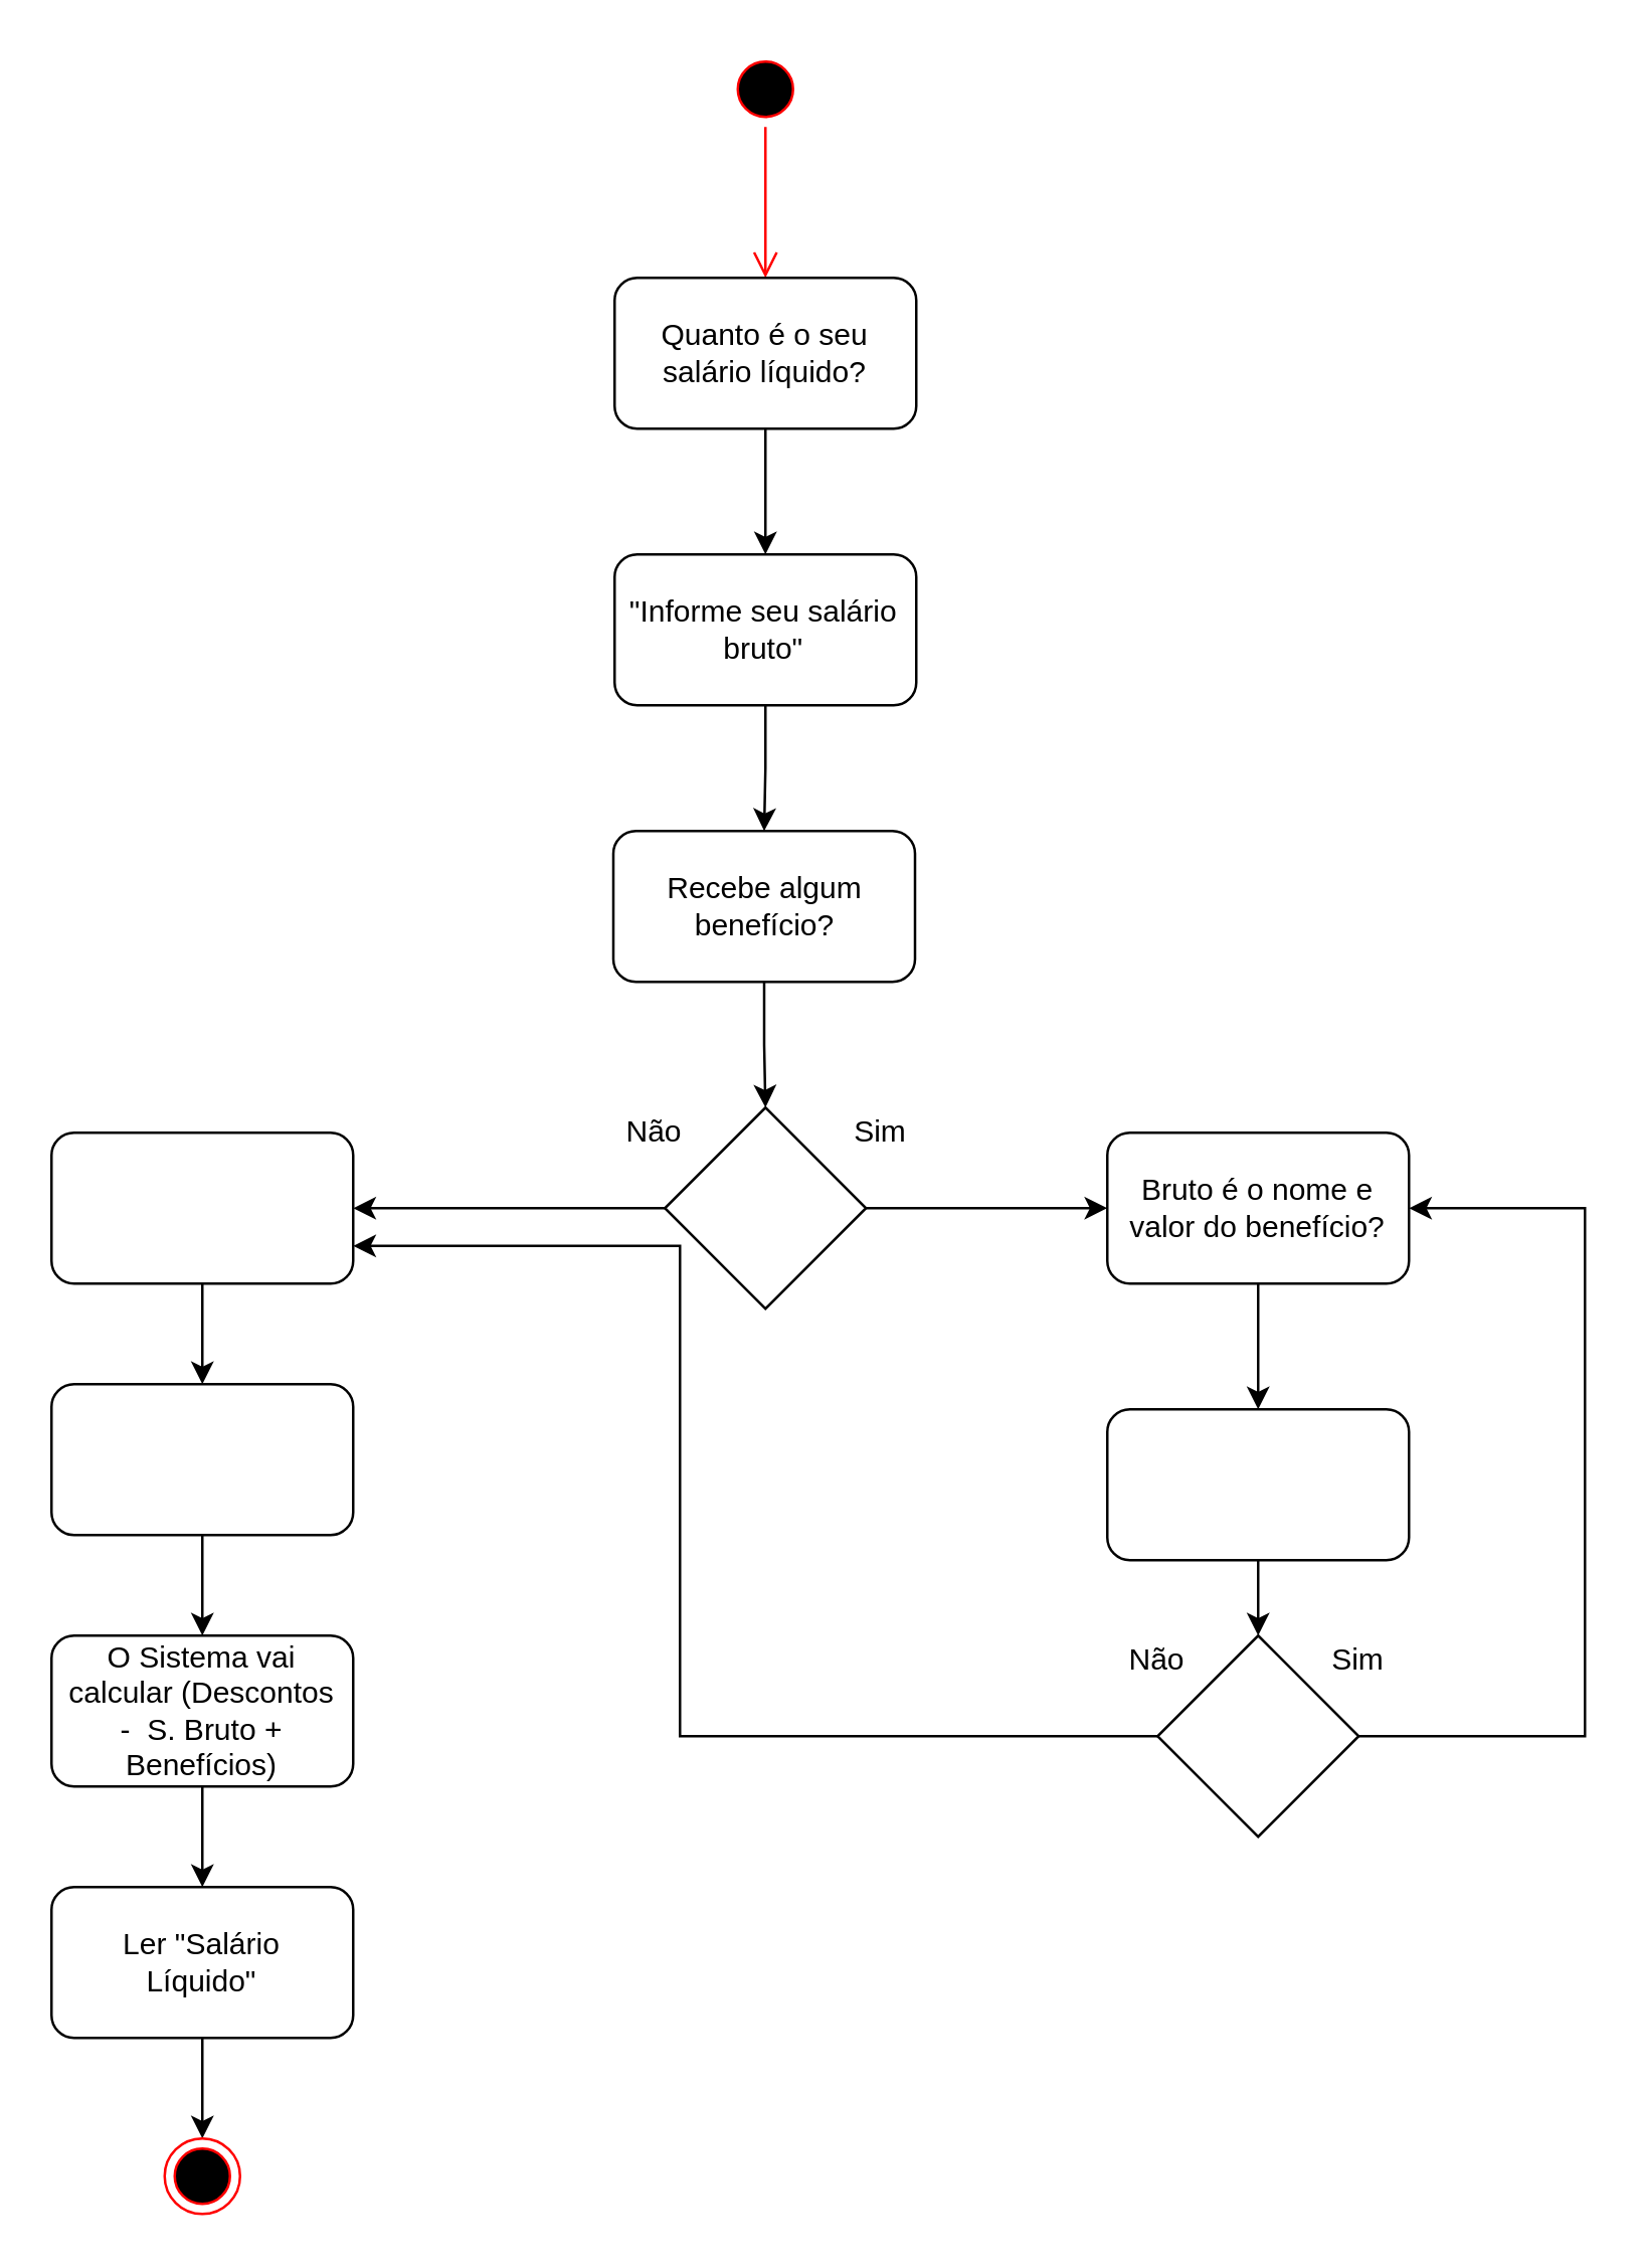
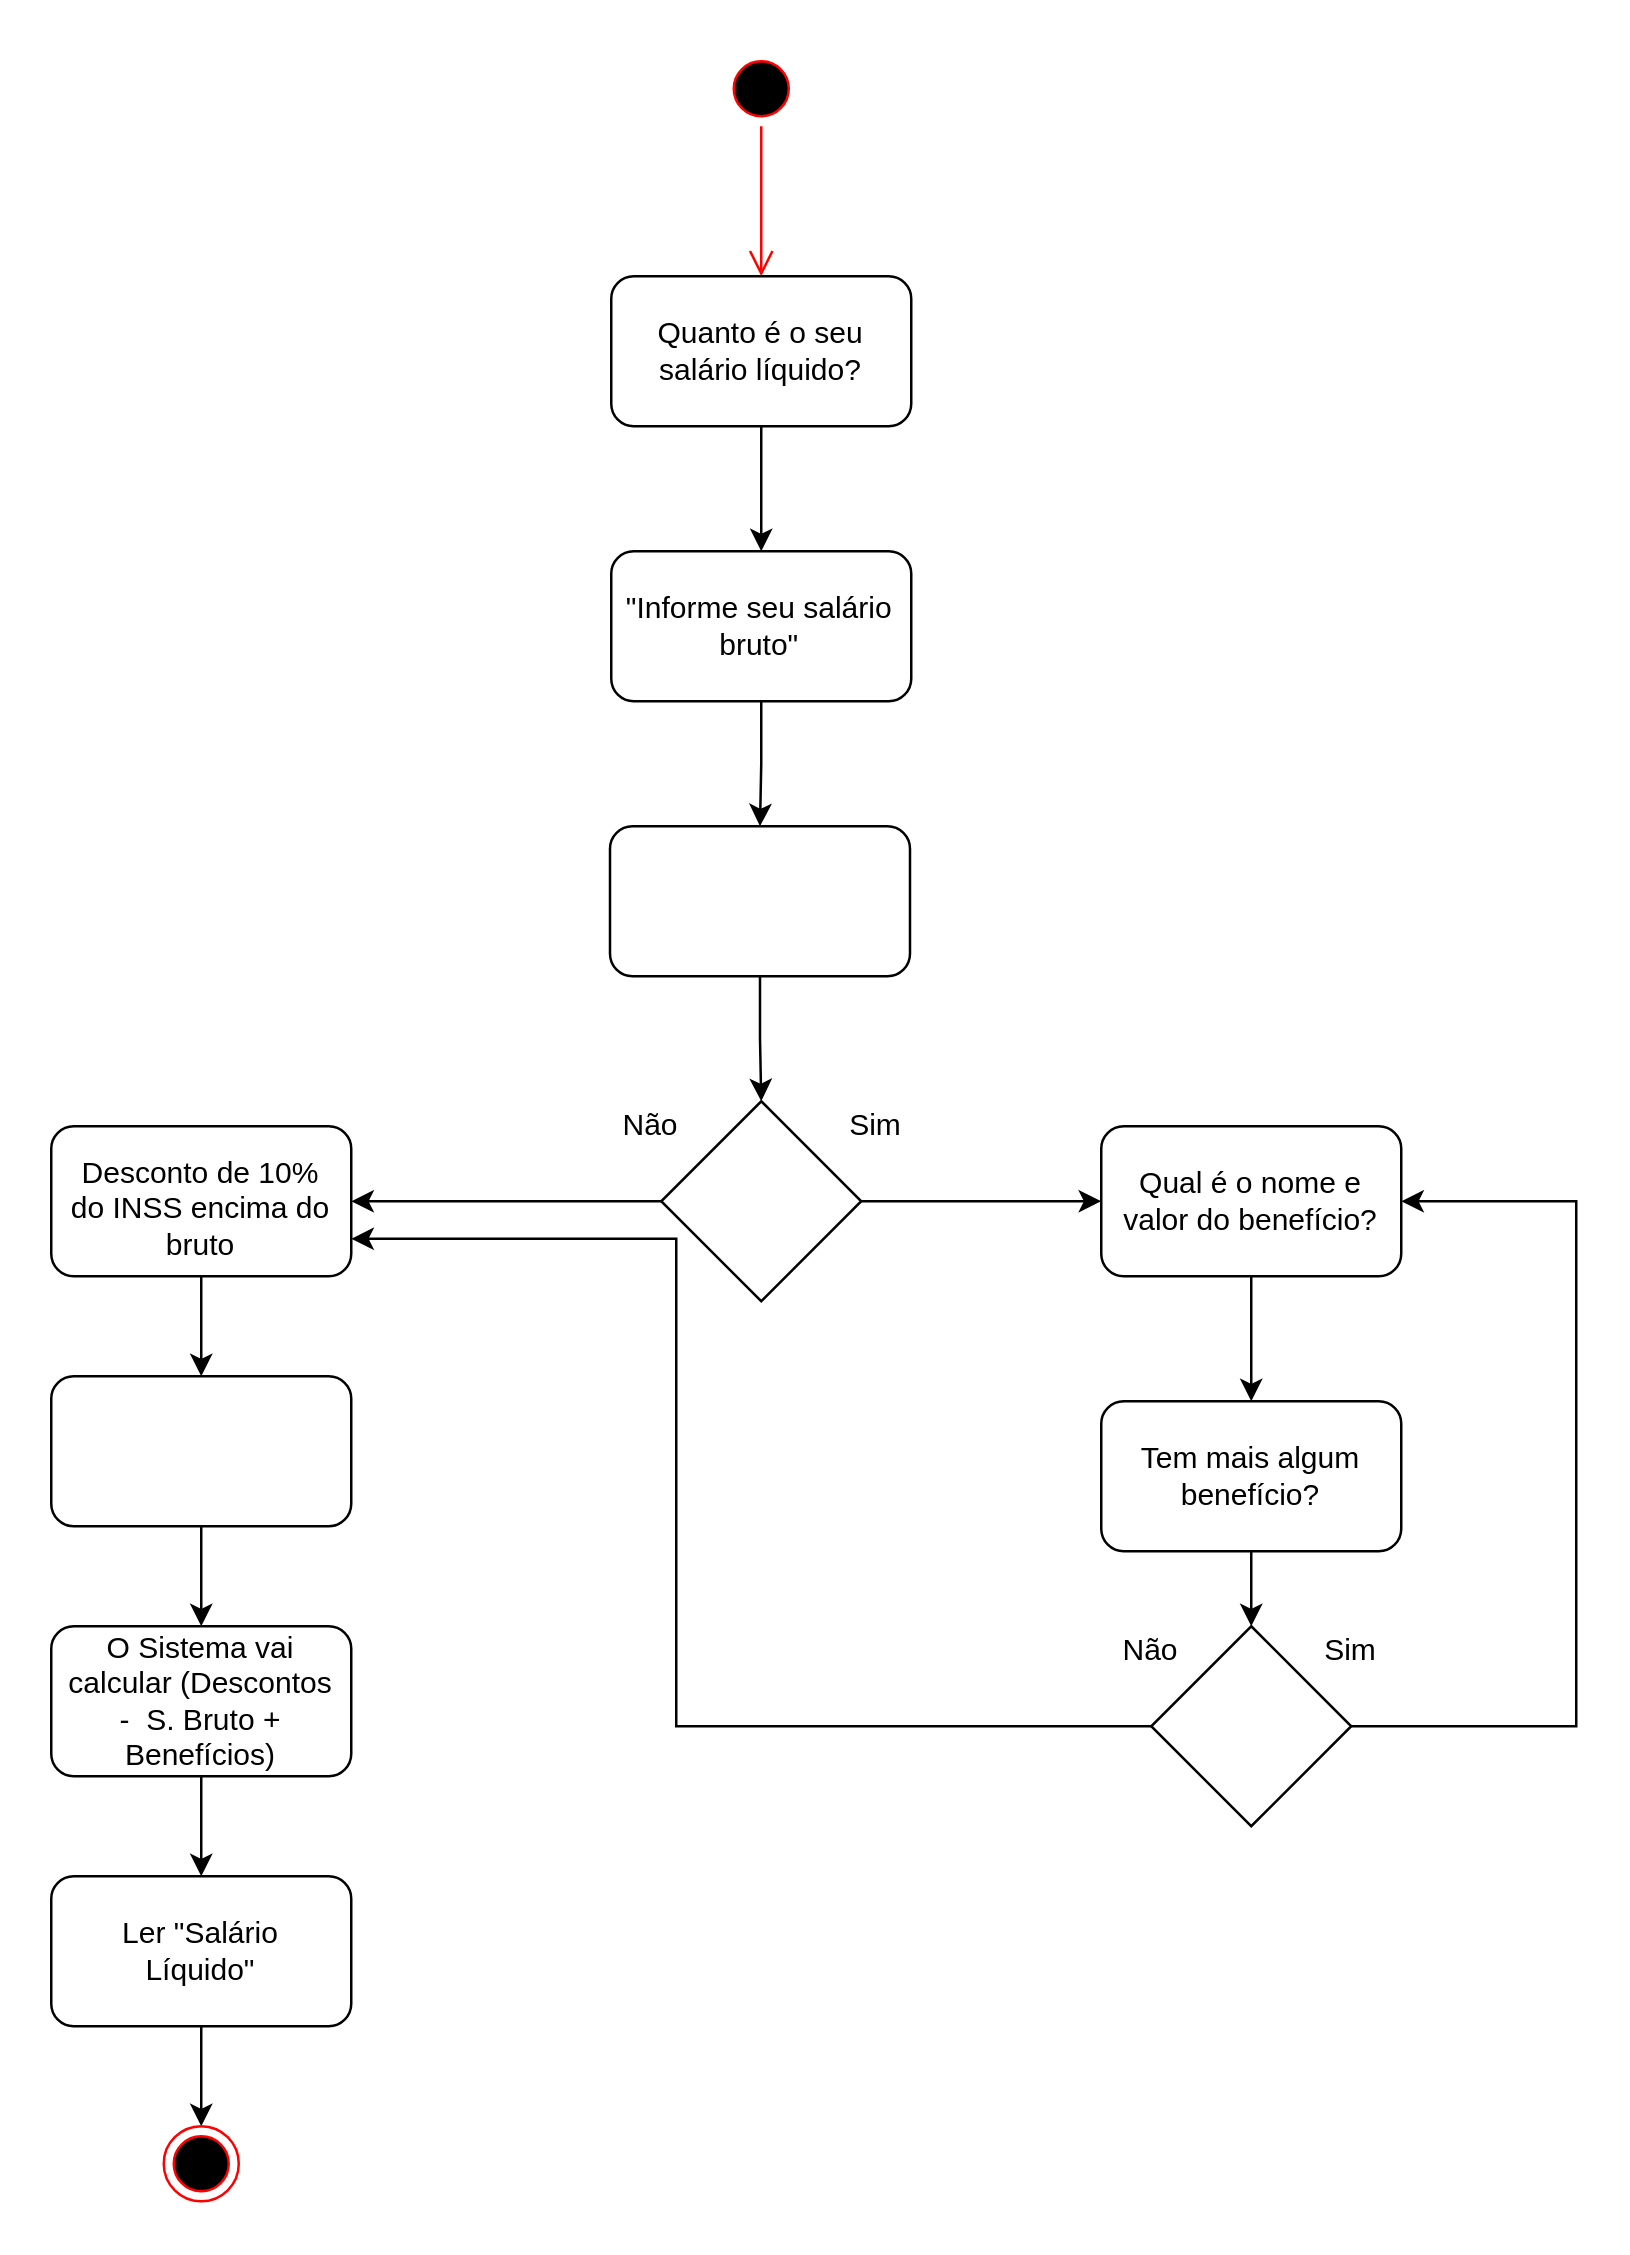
- <mxCell id="12" value="Recebe algum benefício?" style="text;html=1;strokeColor=none;fillColor=none;align=center;verticalAlign=middle;whiteSpace=wrap;rounded=0;" vertex="1" parent="1"><mxGeometry x="254" y="335" width="100" height="50" as="geometry" /></mxCell>
- <mxCell id="20" value="Bruto é o nome e valor do benefício?" style="text;html=1;strokeColor=none;fillColor=none;align=center;verticalAlign=middle;whiteSpace=wrap;rounded=0;" vertex="1" parent="1"><mxGeometry x="440" y="457.5" width="120" height="45" as="geometry" /></mxCell>
+ <mxCell id="20" value="Qual é o nome e valor do benefício?" style="text;html=1;strokeColor=none;fillColor=none;align=center;verticalAlign=middle;whiteSpace=wrap;rounded=0;" vertex="1" parent="1"><mxGeometry x="440" y="457.5" width="120" height="45" as="geometry" /></mxCell>
+ <mxCell id="31" value="Desconto de 10% do INSS encima do bruto" style="text;html=1;strokeColor=none;fillColor=none;align=center;verticalAlign=middle;whiteSpace=wrap;rounded=0;" vertex="1" parent="1"><mxGeometry x="25" y="462.5" width="110" height="40" as="geometry" /></mxCell>
+ <mxCell id="26" value="Tem mais algum benefício?" style="text;html=1;strokeColor=none;fillColor=none;align=center;verticalAlign=middle;whiteSpace=wrap;rounded=0;" vertex="1" parent="1"><mxGeometry x="440" y="570" width="120" height="40" as="geometry" /></mxCell>
